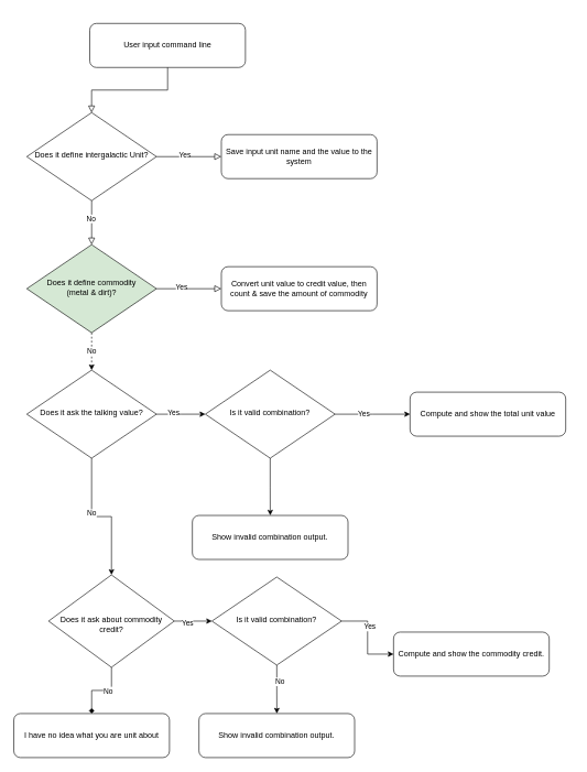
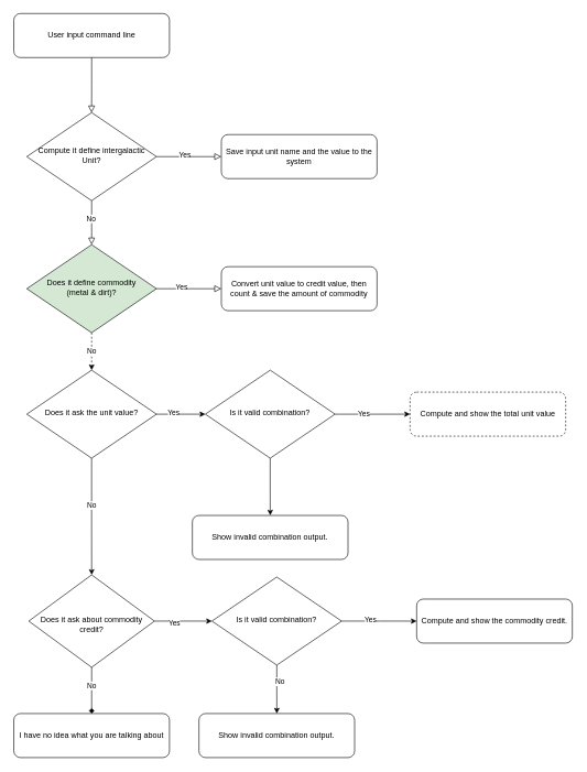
- <mxCell id="8" value="User input command line" style="rounded=1;whiteSpace=wrap;html=1;fontSize=12;glass=0;strokeWidth=1;shadow=0;" parent="1" vertex="1"><mxGeometry x="135" y="35" width="235.714" height="66.667" as="geometry" /></mxCell>
+ <mxCell id="8" value="User input command line" style="rounded=1;whiteSpace=wrap;html=1;fontSize=12;glass=0;strokeWidth=1;shadow=0;" parent="1" vertex="1"><mxGeometry x="20" y="20" width="235.714" height="66.667" as="geometry" /></mxCell>
- <mxCell id="9" value="Does it define intergalactic Unit?" style="rhombus;whiteSpace=wrap;html=1;shadow=0;fontFamily=Helvetica;fontSize=12;align=center;strokeWidth=1;spacing=6;spacingTop=-4;" parent="1" vertex="1"><mxGeometry x="39.643" y="170" width="196.429" height="133.333" as="geometry" /></mxCell>
+ <mxCell id="9" value="Compute it define intergalactic Unit?" style="rhombus;whiteSpace=wrap;html=1;shadow=0;fontFamily=Helvetica;fontSize=12;align=center;strokeWidth=1;spacing=6;spacingTop=-4;" parent="1" vertex="1"><mxGeometry x="39.643" y="170" width="196.429" height="133.333" as="geometry" /></mxCell>
- <mxCell id="26" value="Does it ask the talking value?" style="rhombus;whiteSpace=wrap;html=1;shadow=0;fontFamily=Helvetica;fontSize=12;align=center;strokeWidth=1;spacing=6;spacingTop=-4;" vertex="1" parent="1"><mxGeometry x="39.643" y="560" width="196.429" height="133.333" as="geometry" /></mxCell>
+ <mxCell id="26" value="Does it ask the unit value?" style="rhombus;whiteSpace=wrap;html=1;shadow=0;fontFamily=Helvetica;fontSize=12;align=center;strokeWidth=1;spacing=6;spacingTop=-4;" vertex="1" parent="1"><mxGeometry x="39.643" y="560" width="196.429" height="133.333" as="geometry" /></mxCell>
- <mxCell id="27" value="Compute and show the total unit value" style="rounded=1;whiteSpace=wrap;html=1;fontSize=12;glass=0;strokeWidth=1;shadow=0;" vertex="1" parent="1"><mxGeometry x="619.996" y="593.333" width="235.714" height="66.667" as="geometry" /></mxCell>
+ <mxCell id="27" value="Compute and show the total unit value" style="rounded=1;whiteSpace=wrap;html=1;fontSize=12;glass=0;strokeWidth=1;shadow=0;dashed=1;" vertex="1" parent="1"><mxGeometry x="619.996" y="593.333" width="235.714" height="66.667" as="geometry" /></mxCell>
- <mxCell id="7" value="&lt;br&gt;Does it ask about commodity credit?" style="rhombus;whiteSpace=wrap;html=1;shadow=0;fontFamily=Helvetica;fontSize=12;align=center;strokeWidth=1;spacing=6;spacingTop=-4;" vertex="1" parent="1"><mxGeometry x="72.68" y="870" width="190.36" height="140" as="geometry" /></mxCell>
+ <mxCell id="7" value="&lt;br&gt;Does it ask about commodity credit?" style="rhombus;whiteSpace=wrap;html=1;shadow=0;fontFamily=Helvetica;fontSize=12;align=center;strokeWidth=1;spacing=6;spacingTop=-4;" vertex="1" parent="1"><mxGeometry x="42.68" y="870" width="190.36" height="140" as="geometry" /></mxCell>
- <mxCell id="28" value="Compute and show the commodity credit." style="rounded=1;whiteSpace=wrap;html=1;fontSize=12;glass=0;strokeWidth=1;shadow=0;" vertex="1" parent="1"><mxGeometry x="594.996" y="956.663" width="235.714" height="66.667" as="geometry" /></mxCell>
+ <mxCell id="28" value="Compute and show the commodity credit." style="rounded=1;whiteSpace=wrap;html=1;fontSize=12;glass=0;strokeWidth=1;shadow=0;" vertex="1" parent="1"><mxGeometry x="629.996" y="906.663" width="235.714" height="66.667" as="geometry" /></mxCell>
- <mxCell id="2" value="I have no idea what you are unit about" style="rounded=1;whiteSpace=wrap;html=1;fontSize=12;glass=0;strokeWidth=1;shadow=0;" parent="1" vertex="1"><mxGeometry x="20" y="1080.003" width="235.714" height="66.667" as="geometry" /></mxCell>
+ <mxCell id="2" value="I have no idea what you are talking about" style="rounded=1;whiteSpace=wrap;html=1;fontSize=12;glass=0;strokeWidth=1;shadow=0;" parent="1" vertex="1"><mxGeometry x="20" y="1080.003" width="235.714" height="66.667" as="geometry" /></mxCell>
